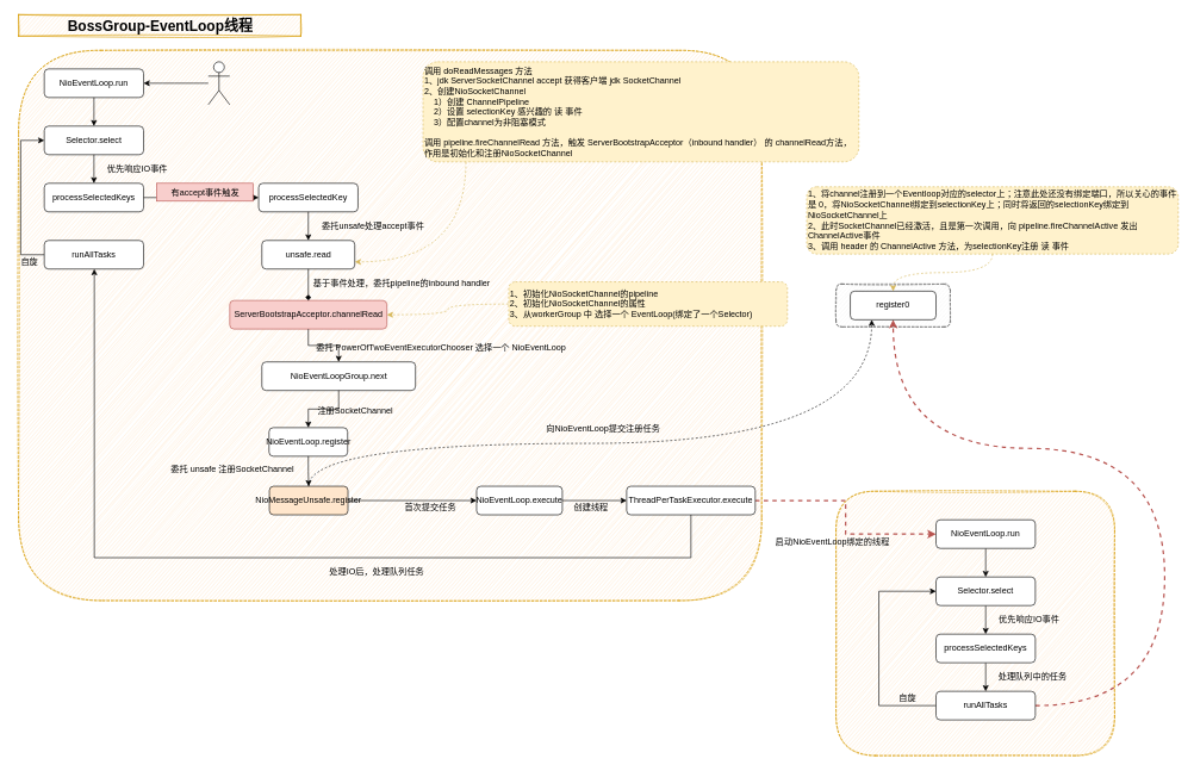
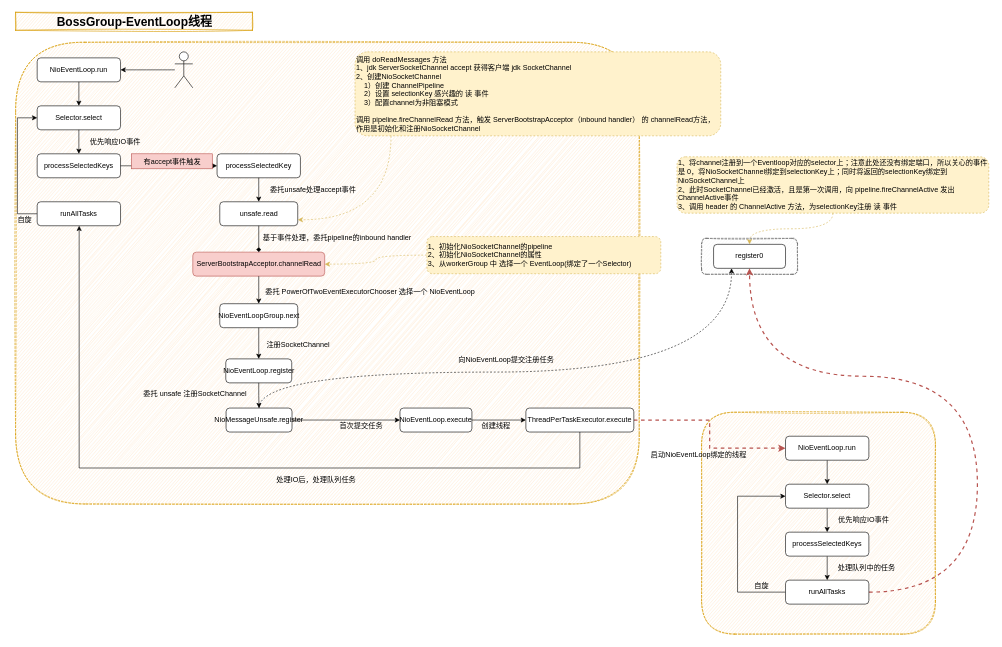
- <mxCell id="47" value="NioEventLoopGroup.next" style="rounded=1;whiteSpace=wrap;html=1;" vertex="1" parent="1"><mxGeometry x="365.5" y="506" width="215" height="40" as="geometry" /></mxCell>
+ <mxCell id="47" value="NioEventLoopGroup.next" style="rounded=1;whiteSpace=wrap;html=1;" vertex="1" parent="1"><mxGeometry x="365.5" y="506" width="130" height="40" as="geometry" /></mxCell>
- <mxCell id="54" value="&lt;span style=&quot;text-align: left&quot;&gt;NioMessageUnsafe&lt;/span&gt;.register" style="rounded=1;whiteSpace=wrap;html=1;fillColor=#ffe6cc;" vertex="1" parent="1"><mxGeometry x="376" y="680" width="110" height="40" as="geometry" /></mxCell>
+ <mxCell id="54" value="&lt;span style=&quot;text-align: left&quot;&gt;NioMessageUnsafe&lt;/span&gt;.register" style="rounded=1;whiteSpace=wrap;html=1;" vertex="1" parent="1"><mxGeometry x="376" y="680" width="110" height="40" as="geometry" /></mxCell>
